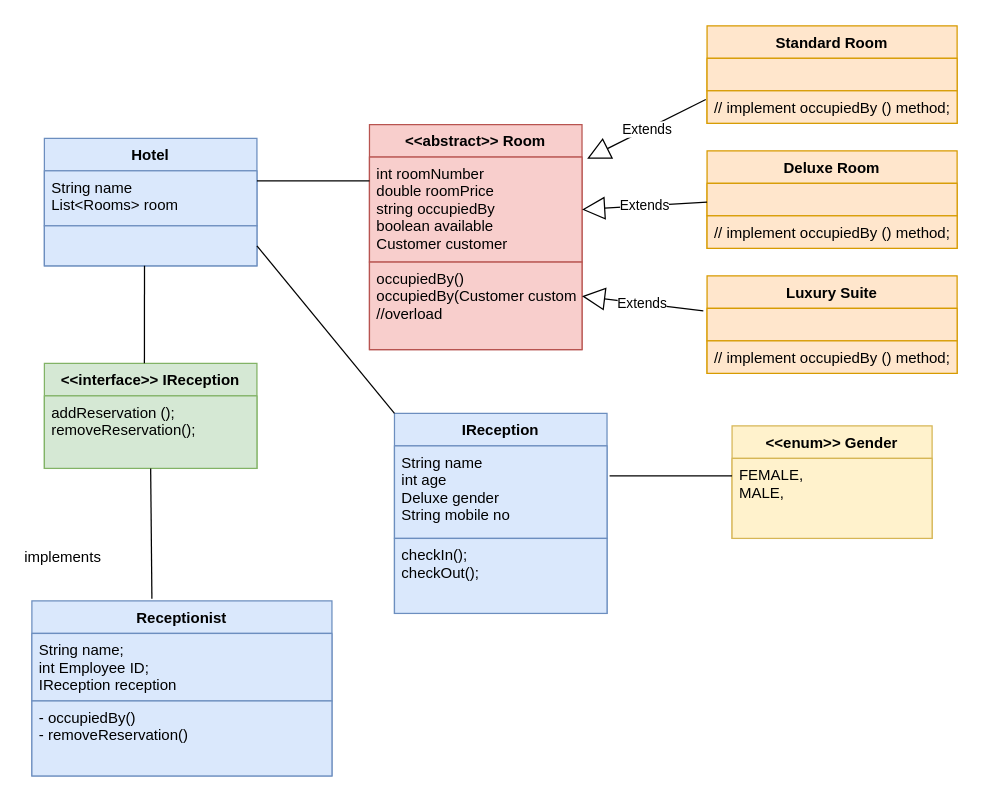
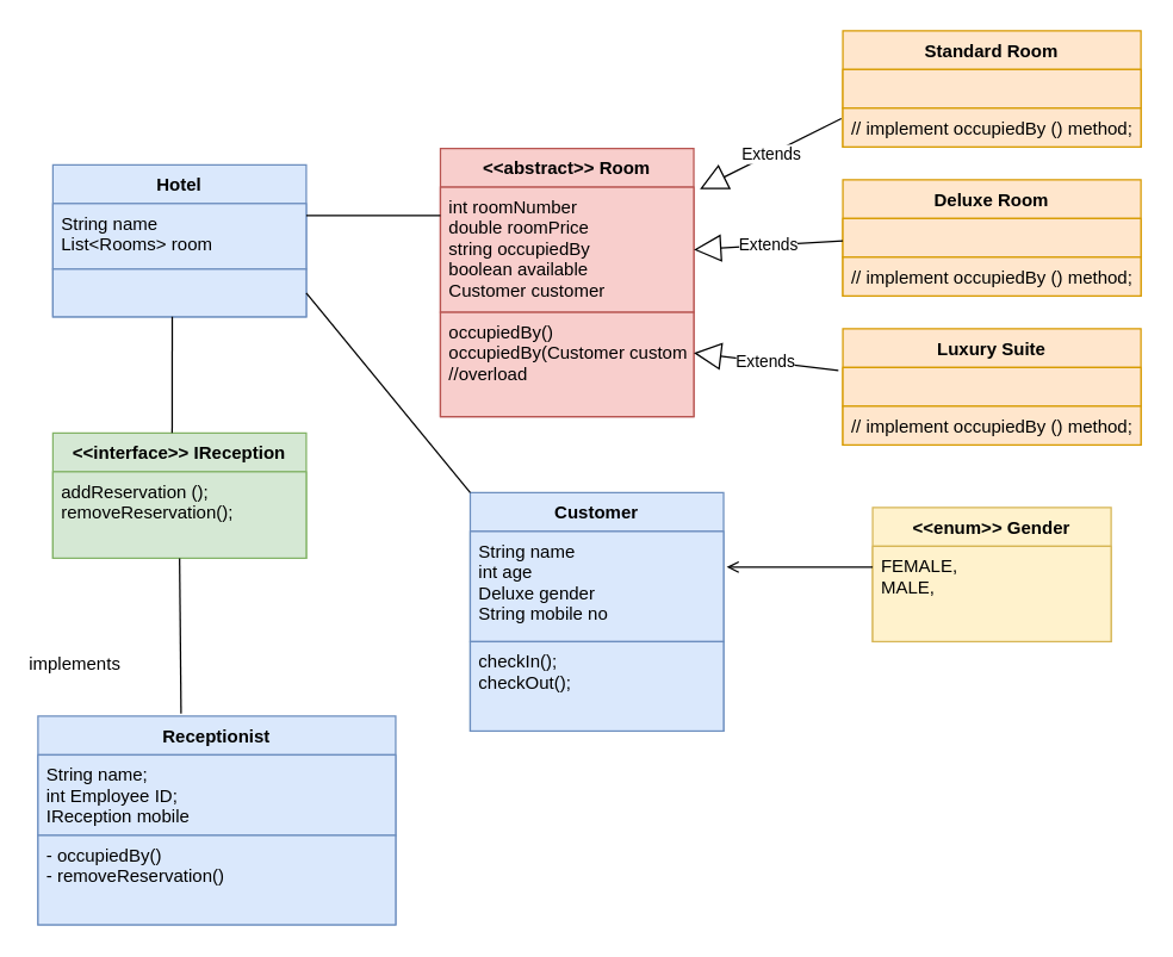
- <mxCell id="26" value="IReception" style="swimlane;fontStyle=1;align=center;verticalAlign=top;childLayout=stackLayout;horizontal=1;startSize=26;horizontalStack=0;resizeParent=1;resizeParentMax=0;resizeLast=0;collapsible=1;marginBottom=0;fillColor=#dae8fc;strokeColor=#6c8ebf;" vertex="1" parent="1"><mxGeometry x="315" y="330" width="170" height="160" as="geometry" /></mxCell>
+ <mxCell id="26" value="Customer" style="swimlane;fontStyle=1;align=center;verticalAlign=top;childLayout=stackLayout;horizontal=1;startSize=26;horizontalStack=0;resizeParent=1;resizeParentMax=0;resizeLast=0;collapsible=1;marginBottom=0;fillColor=#dae8fc;strokeColor=#6c8ebf;" vertex="1" parent="1"><mxGeometry x="315" y="330" width="170" height="160" as="geometry" /></mxCell>
- <mxCell id="35" value="" style="endArrow=none;html=1;rounded=0;entryX=1.012;entryY=0.324;entryDx=0;entryDy=0;entryPerimeter=0;exitX=0;exitY=0.219;exitDx=0;exitDy=0;exitPerimeter=0;" edge="1" parent="1" source="22" target="27"><mxGeometry width="50" height="50" relative="1" as="geometry"><mxPoint x="486.43" y="444.32" as="sourcePoint" /><mxPoint x="485" y="372" as="targetPoint" /></mxGeometry></mxCell>
+ <mxCell id="35" value="" style="endArrow=open;html=1;rounded=0;entryX=1.012;entryY=0.324;entryDx=0;entryDy=0;entryPerimeter=0;exitX=0;exitY=0.219;exitDx=0;exitDy=0;exitPerimeter=0;" edge="1" parent="1" source="22" target="27"><mxGeometry width="50" height="50" relative="1" as="geometry"><mxPoint x="486.43" y="444.32" as="sourcePoint" /><mxPoint x="485" y="372" as="targetPoint" /></mxGeometry></mxCell>
- <mxCell id="31" value="String name;&#10;int Employee ID;&#10;IReception reception" style="text;strokeColor=#6c8ebf;fillColor=#dae8fc;align=left;verticalAlign=top;spacingLeft=4;spacingRight=4;overflow=hidden;rotatable=0;points=[[0,0.5],[1,0.5]];portConstraint=eastwest;" vertex="1" parent="30"><mxGeometry y="26" width="240" height="54" as="geometry" /></mxCell>
+ <mxCell id="31" value="String name;&#10;int Employee ID;&#10;IReception mobile" style="text;strokeColor=#6c8ebf;fillColor=#dae8fc;align=left;verticalAlign=top;spacingLeft=4;spacingRight=4;overflow=hidden;rotatable=0;points=[[0,0.5],[1,0.5]];portConstraint=eastwest;" vertex="1" parent="30"><mxGeometry y="26" width="240" height="54" as="geometry" /></mxCell>
